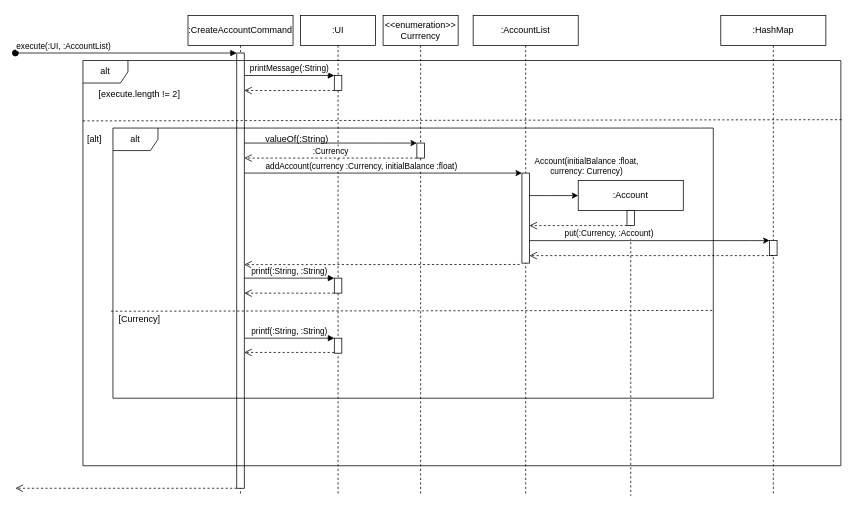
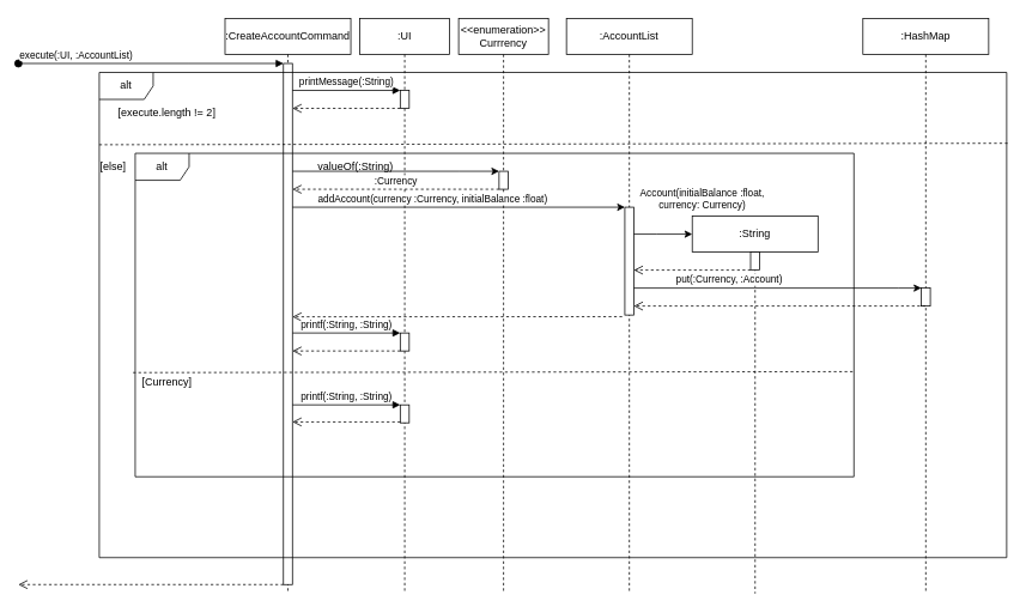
- <mxCell id="13" value="[alt]" style="text;html=1;align=center;verticalAlign=middle;resizable=0;points=[];autosize=1;strokeColor=none;fillColor=none;" parent="1" vertex="1"><mxGeometry x="100" y="170" width="50" height="30" as="geometry" /></mxCell>
+ <mxCell id="13" value="[else]" style="text;html=1;align=center;verticalAlign=middle;resizable=0;points=[];autosize=1;strokeColor=none;fillColor=none;" parent="1" vertex="1"><mxGeometry x="100" y="170" width="50" height="30" as="geometry" /></mxCell>
- <mxCell id="25" value=":Account" style="shape=umlLifeline;perimeter=lifelinePerimeter;whiteSpace=wrap;html=1;container=0;dropTarget=0;collapsible=0;recursiveResize=0;outlineConnect=0;portConstraint=eastwest;newEdgeStyle={&quot;edgeStyle&quot;:&quot;elbowEdgeStyle&quot;,&quot;elbow&quot;:&quot;vertical&quot;,&quot;curved&quot;:0,&quot;rounded&quot;:0};" parent="1" vertex="1"><mxGeometry x="770" y="240" width="140" height="420" as="geometry" /></mxCell>
+ <mxCell id="25" value=":String" style="shape=umlLifeline;perimeter=lifelinePerimeter;whiteSpace=wrap;html=1;container=0;dropTarget=0;collapsible=0;recursiveResize=0;outlineConnect=0;portConstraint=eastwest;newEdgeStyle={&quot;edgeStyle&quot;:&quot;elbowEdgeStyle&quot;,&quot;elbow&quot;:&quot;vertical&quot;,&quot;curved&quot;:0,&quot;rounded&quot;:0};" parent="1" vertex="1"><mxGeometry x="770" y="240" width="140" height="420" as="geometry" /></mxCell>
